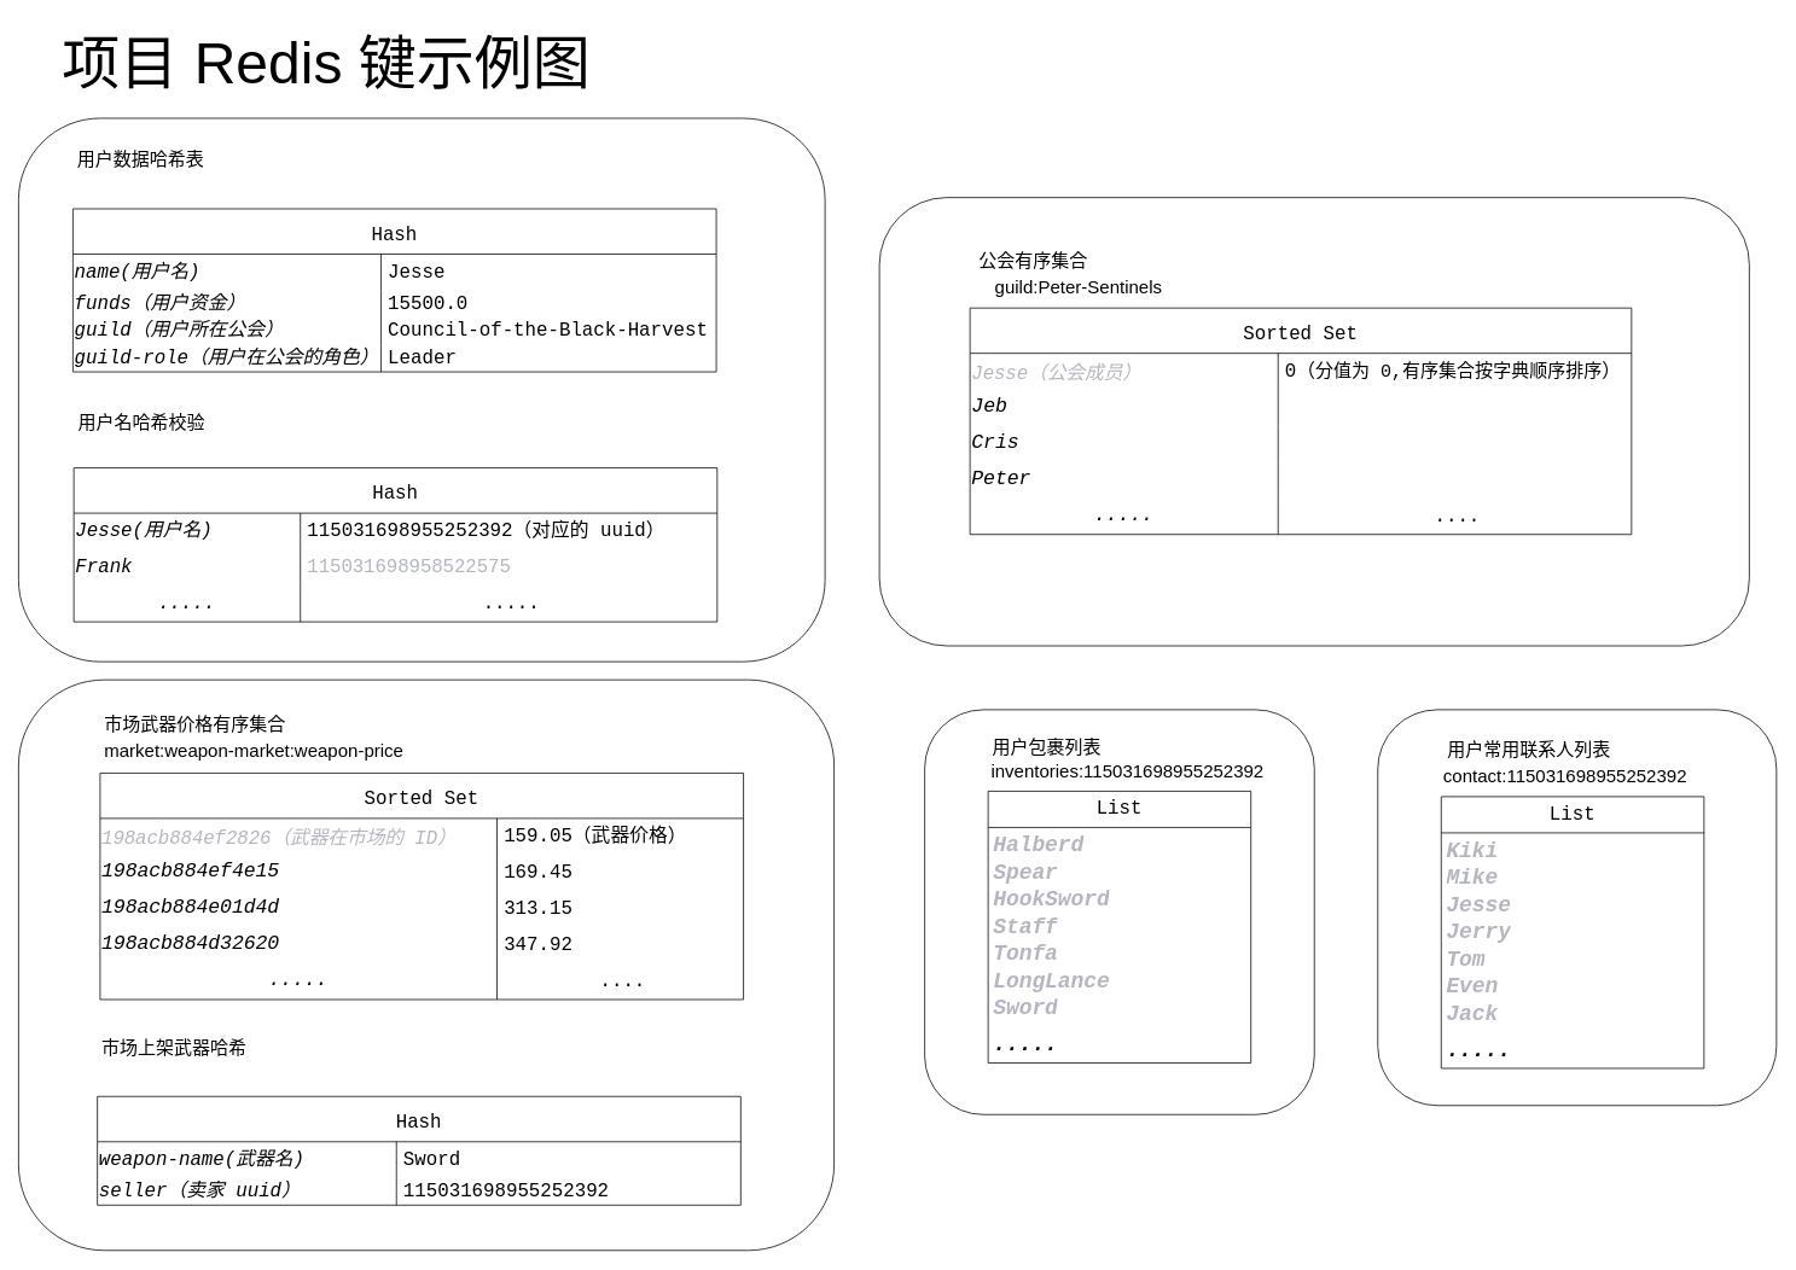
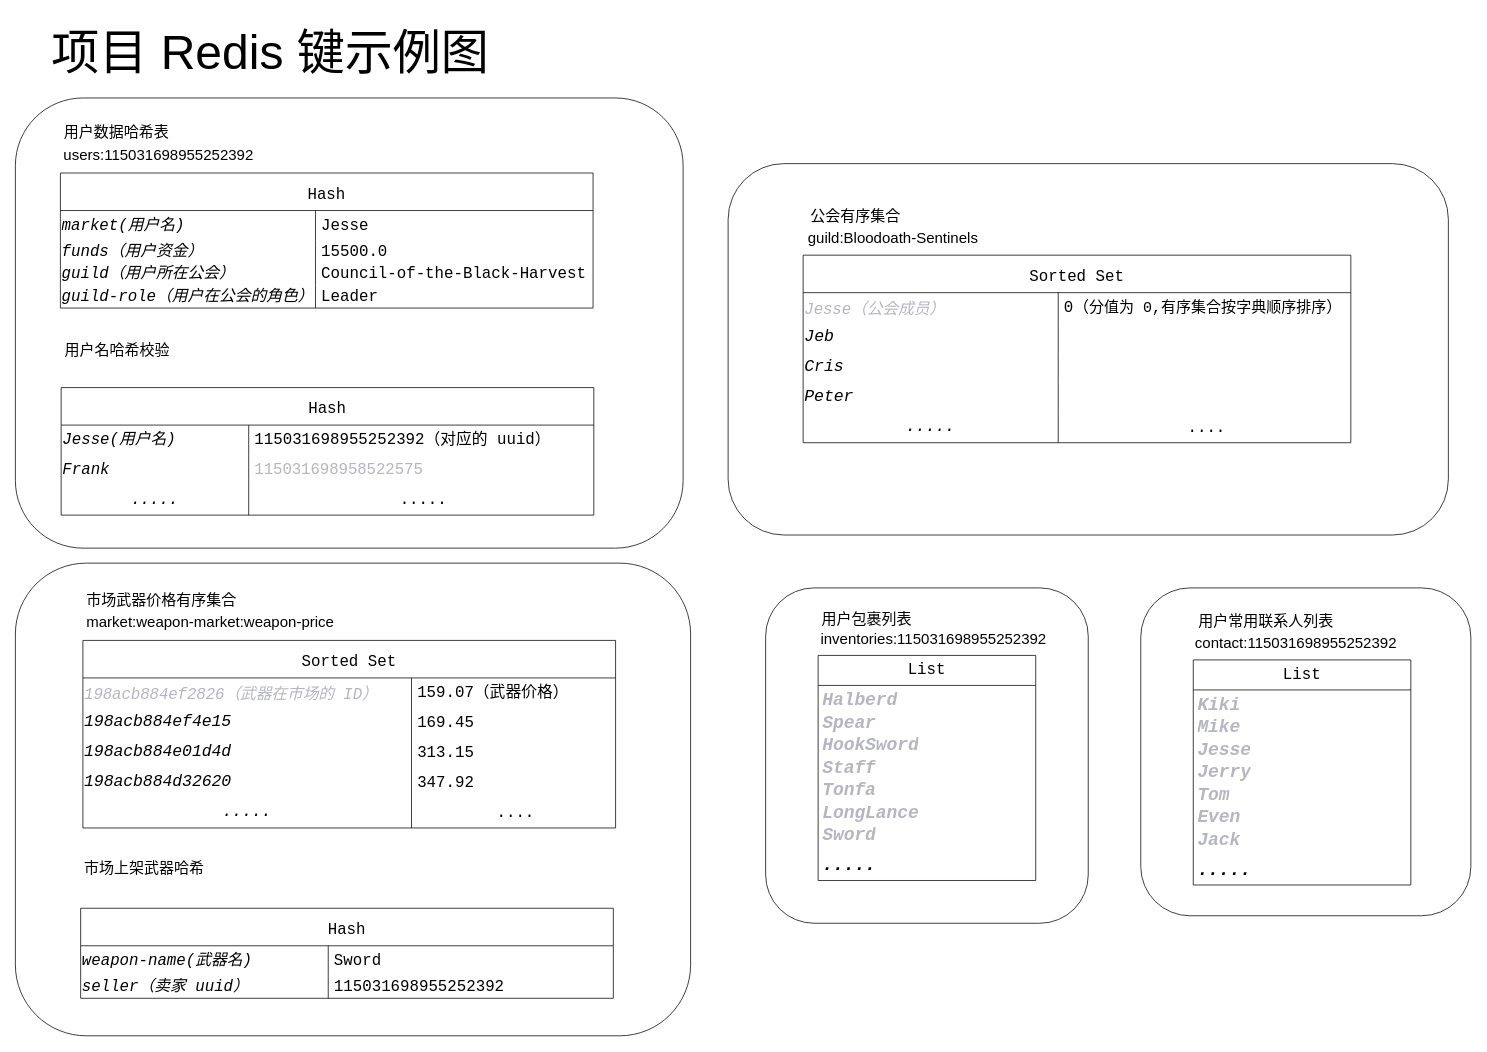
+ <mxCell id="21" value="&lt;font&gt;users:115031698955252392&lt;/font&gt;" style="text;html=1;align=center;verticalAlign=middle;whiteSpace=wrap;rounded=0;labelBackgroundColor=none;fontColor=light-dark(#000000,#FFFFFF);fontSize=20;" parent="1" vertex="1"><mxGeometry x="81" y="190" width="260" height="30" as="geometry" /></mxCell>
- <mxCell id="10" value="name(用户名)" style="shape=partialRectangle;html=1;whiteSpace=wrap;connectable=0;fillColor=none;top=0;left=0;bottom=0;right=0;overflow=hidden;pointerEvents=1;strokeColor=inherit;fontSize=21;shadow=0;swimlaneFillColor=none;fontFamily=Courier New;align=left;fontStyle=2" parent="9" vertex="1"><mxGeometry width="340" height="40" as="geometry"><mxRectangle width="340" height="40" as="alternateBounds" /></mxGeometry></mxCell>
+ <mxCell id="10" value="market(用户名)" style="shape=partialRectangle;html=1;whiteSpace=wrap;connectable=0;fillColor=none;top=0;left=0;bottom=0;right=0;overflow=hidden;pointerEvents=1;strokeColor=inherit;fontSize=21;shadow=0;swimlaneFillColor=none;fontFamily=Courier New;align=left;fontStyle=2" parent="9" vertex="1"><mxGeometry width="340" height="40" as="geometry"><mxRectangle width="340" height="40" as="alternateBounds" /></mxGeometry></mxCell>
- <mxCell id="83" value="&lt;font style=&quot;font-size: 20px;&quot;&gt;guild:Peter-Sentinels&lt;/font&gt;" style="text;html=1;align=center;verticalAlign=middle;whiteSpace=wrap;rounded=0;" vertex="1" parent="1"><mxGeometry x="1070" y="299.5" width="240" height="33" as="geometry" /></mxCell>
+ <mxCell id="83" value="&lt;font style=&quot;font-size: 20px;&quot;&gt;guild:Bloodoath-Sentinels&lt;/font&gt;" style="text;html=1;align=center;verticalAlign=middle;whiteSpace=wrap;rounded=0;" vertex="1" parent="1"><mxGeometry x="1070" y="299.5" width="240" height="33" as="geometry" /></mxCell>
- <mxCell id="38" value="159.05（武器价格）" style="shape=partialRectangle;html=1;whiteSpace=wrap;connectable=0;fillColor=none;top=0;left=0;bottom=0;right=0;align=left;spacingLeft=6;overflow=hidden;strokeColor=inherit;fontSize=21;shadow=0;swimlaneFillColor=none;fontFamily=Courier New;" parent="36" vertex="1"><mxGeometry x="438" width="272" height="40" as="geometry"><mxRectangle width="272" height="40" as="alternateBounds" /></mxGeometry></mxCell>
+ <mxCell id="38" value="159.07（武器价格）" style="shape=partialRectangle;html=1;whiteSpace=wrap;connectable=0;fillColor=none;top=0;left=0;bottom=0;right=0;align=left;spacingLeft=6;overflow=hidden;strokeColor=inherit;fontSize=21;shadow=0;swimlaneFillColor=none;fontFamily=Courier New;" parent="36" vertex="1"><mxGeometry x="438" width="272" height="40" as="geometry"><mxRectangle width="272" height="40" as="alternateBounds" /></mxGeometry></mxCell>
